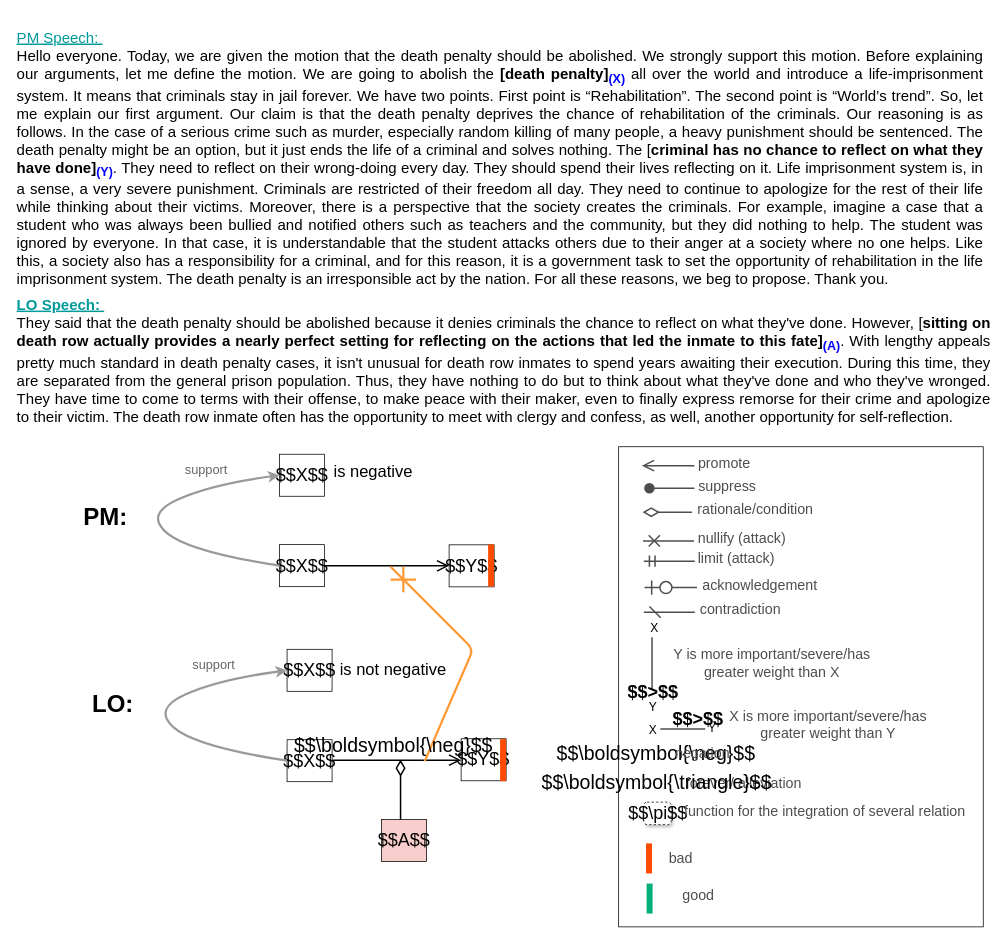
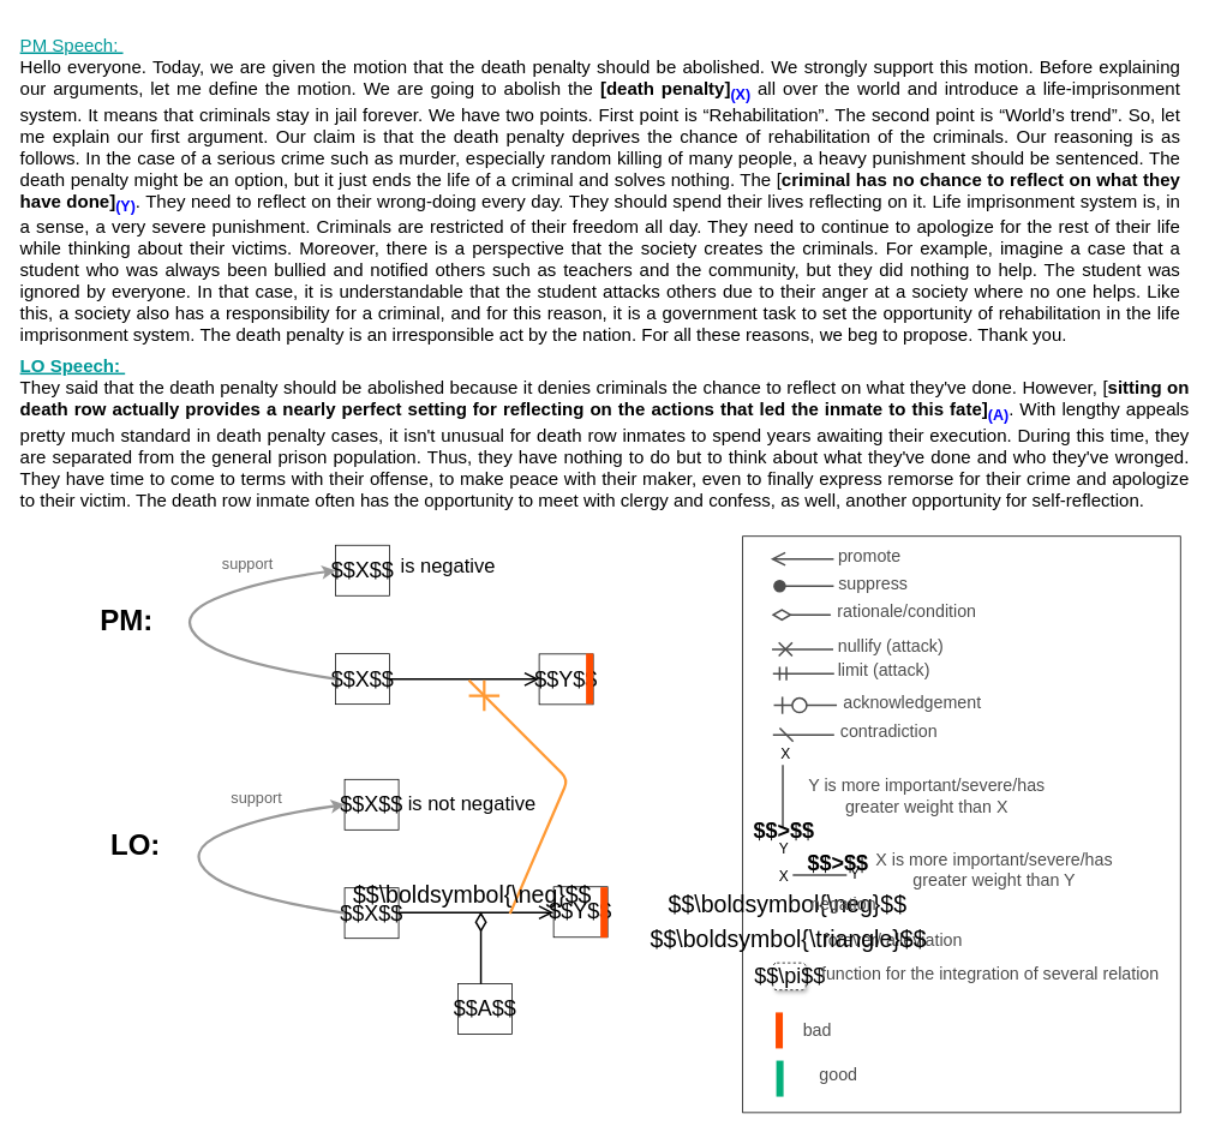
- <mxCell id="24" value="&lt;font style=&quot;font-size: 24px&quot;&gt;$$A$$&lt;/font&gt;" style="whiteSpace=wrap;html=1;align=center;fillColor=#f8cecc;" parent="1" vertex="1"><mxGeometry x="508" y="1092" width="60" height="56" as="geometry" /></mxCell>
+ <mxCell id="24" value="&lt;font style=&quot;font-size: 24px&quot;&gt;$$A$$&lt;/font&gt;" style="whiteSpace=wrap;html=1;align=center;" parent="1" vertex="1"><mxGeometry x="508" y="1092" width="60" height="56" as="geometry" /></mxCell>
